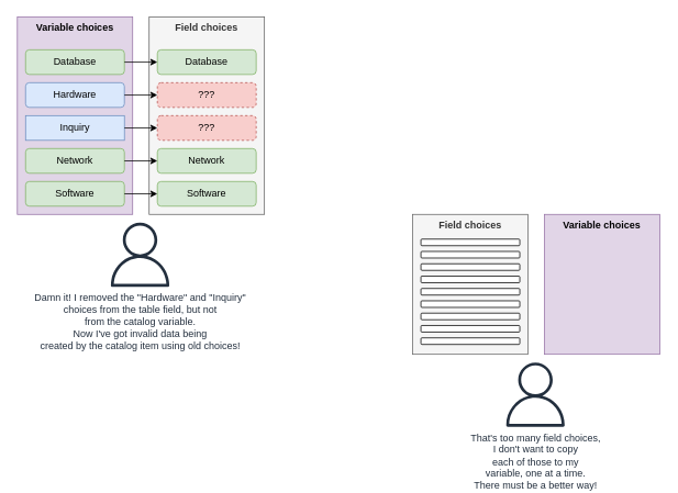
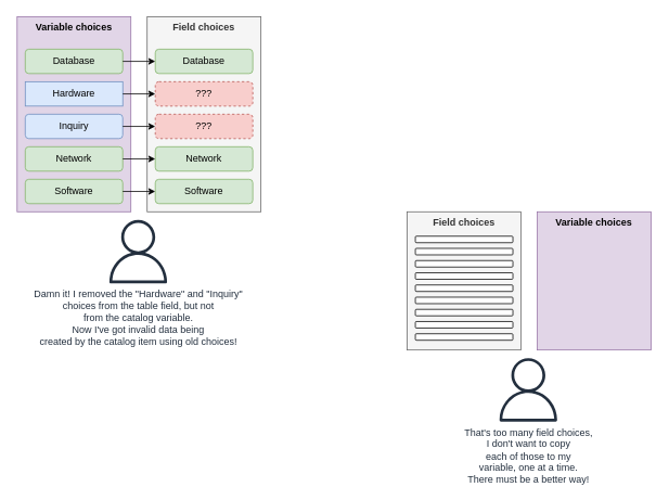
- <mxCell id="5" value="Hardware" style="rounded=1;whiteSpace=wrap;html=1;fillColor=#dae8fc;strokeColor=#6c8ebf;" vertex="1" parent="1"><mxGeometry x="30" y="100" width="120" height="30" as="geometry" /></mxCell>
+ <mxCell id="5" value="Hardware" style="whiteSpace=wrap;html=1;fillColor=#dae8fc;strokeColor=#6c8ebf;rounded=0;" vertex="1" parent="1"><mxGeometry x="30" y="100" width="120" height="30" as="geometry" /></mxCell>
- <mxCell id="6" value="Inquiry" style="whiteSpace=wrap;html=1;fillColor=#dae8fc;strokeColor=#6c8ebf;rounded=0;" vertex="1" parent="1"><mxGeometry x="30" y="140" width="120" height="30" as="geometry" /></mxCell>
+ <mxCell id="6" value="Inquiry" style="rounded=1;whiteSpace=wrap;html=1;fillColor=#dae8fc;strokeColor=#6c8ebf;" vertex="1" parent="1"><mxGeometry x="30" y="140" width="120" height="30" as="geometry" /></mxCell>
